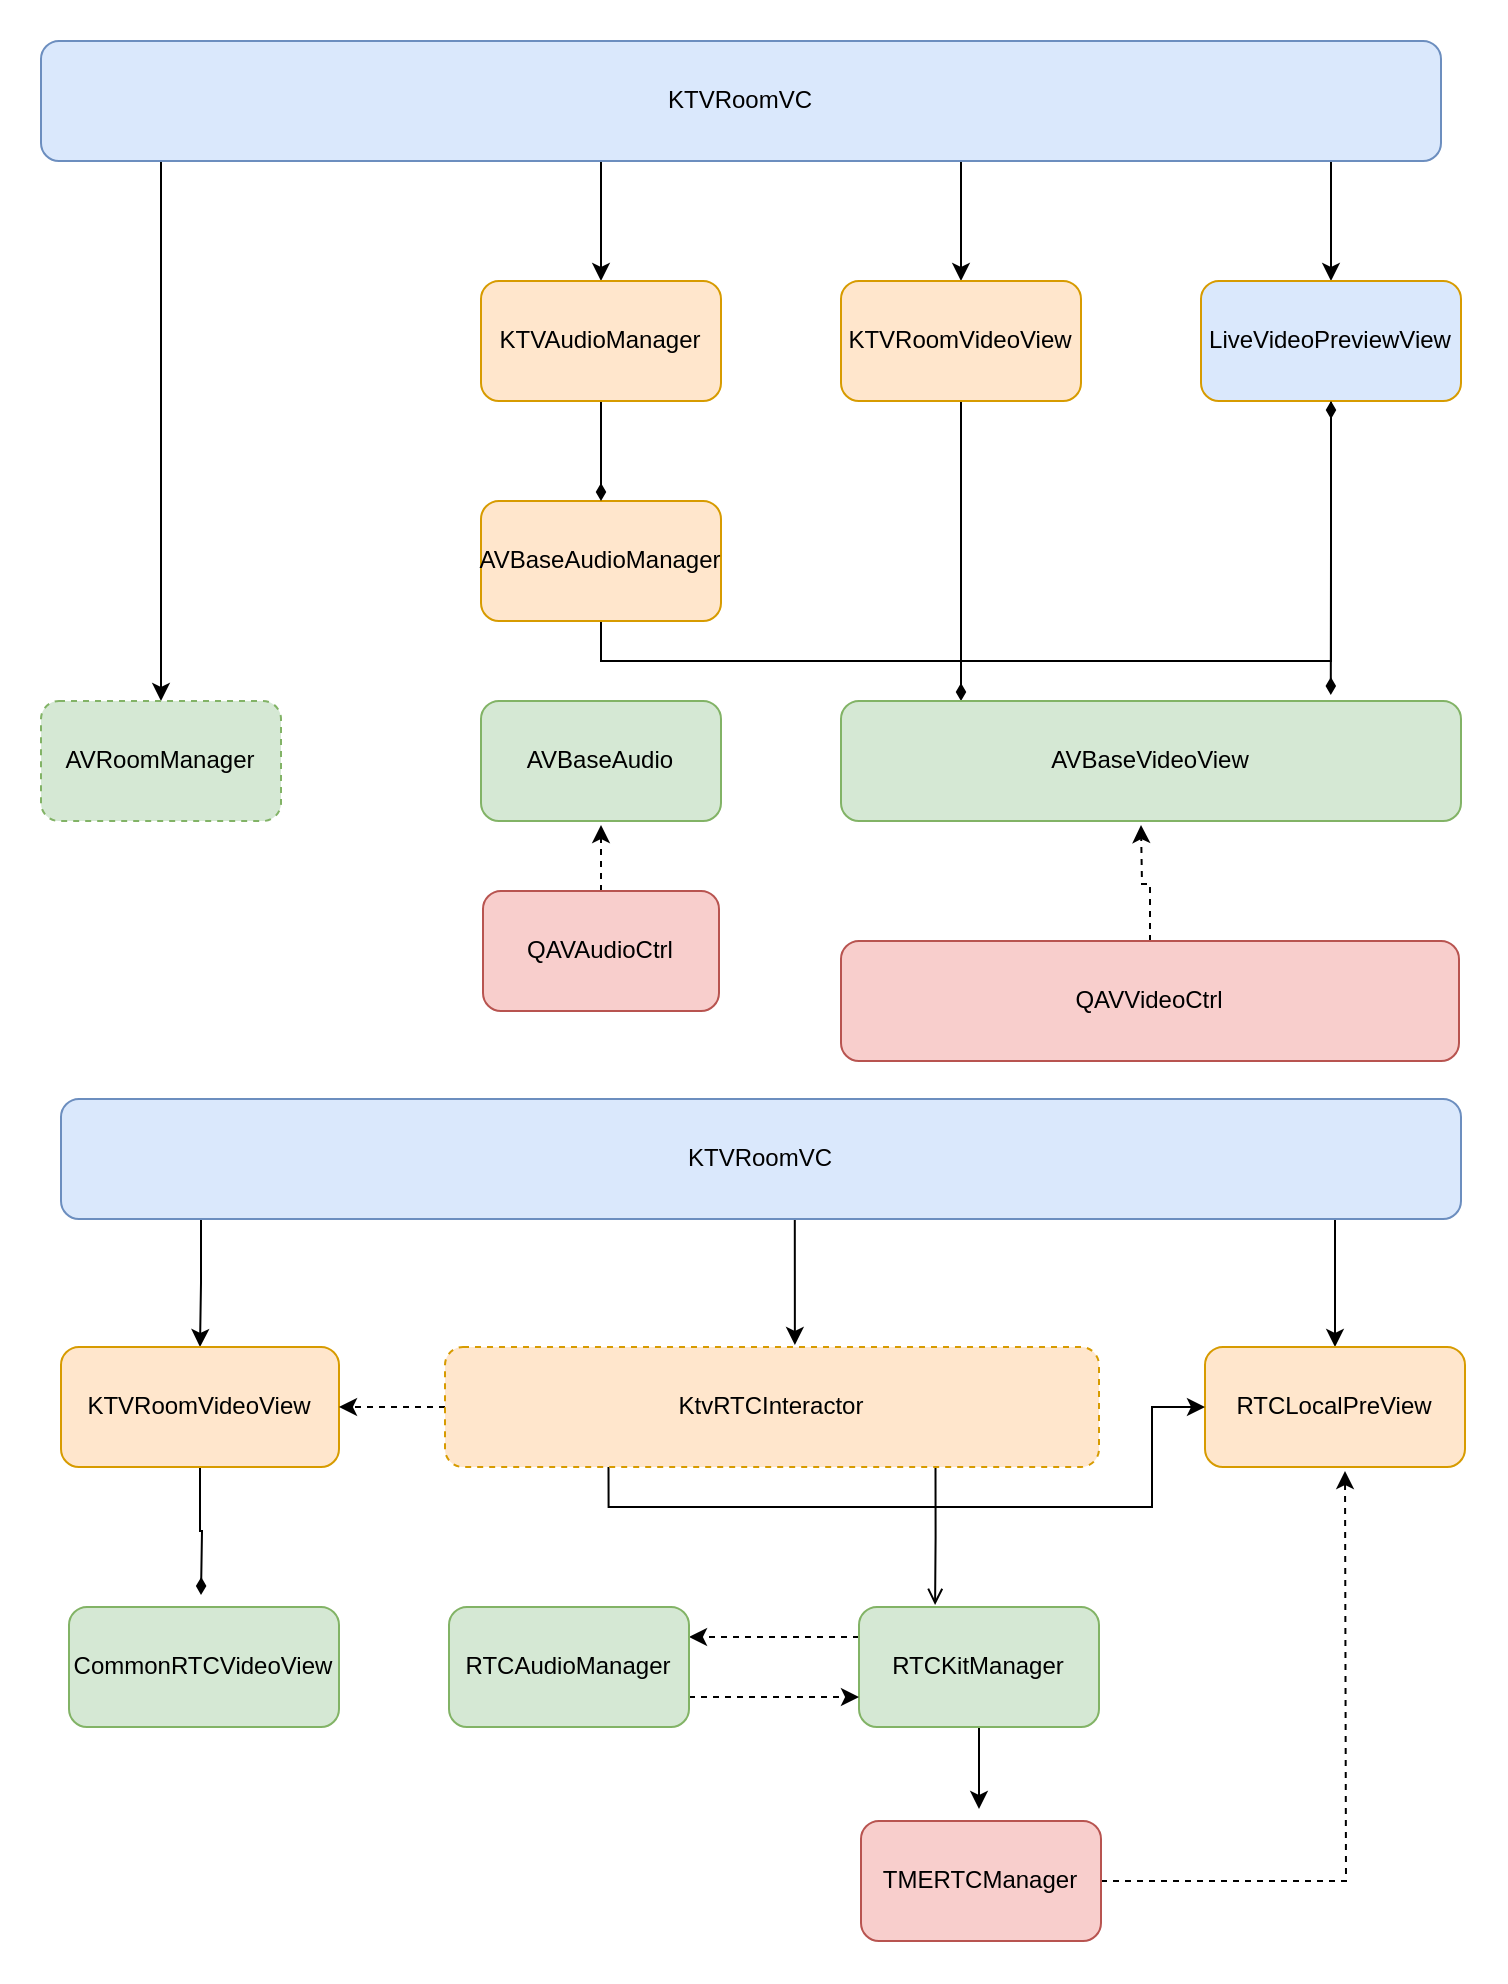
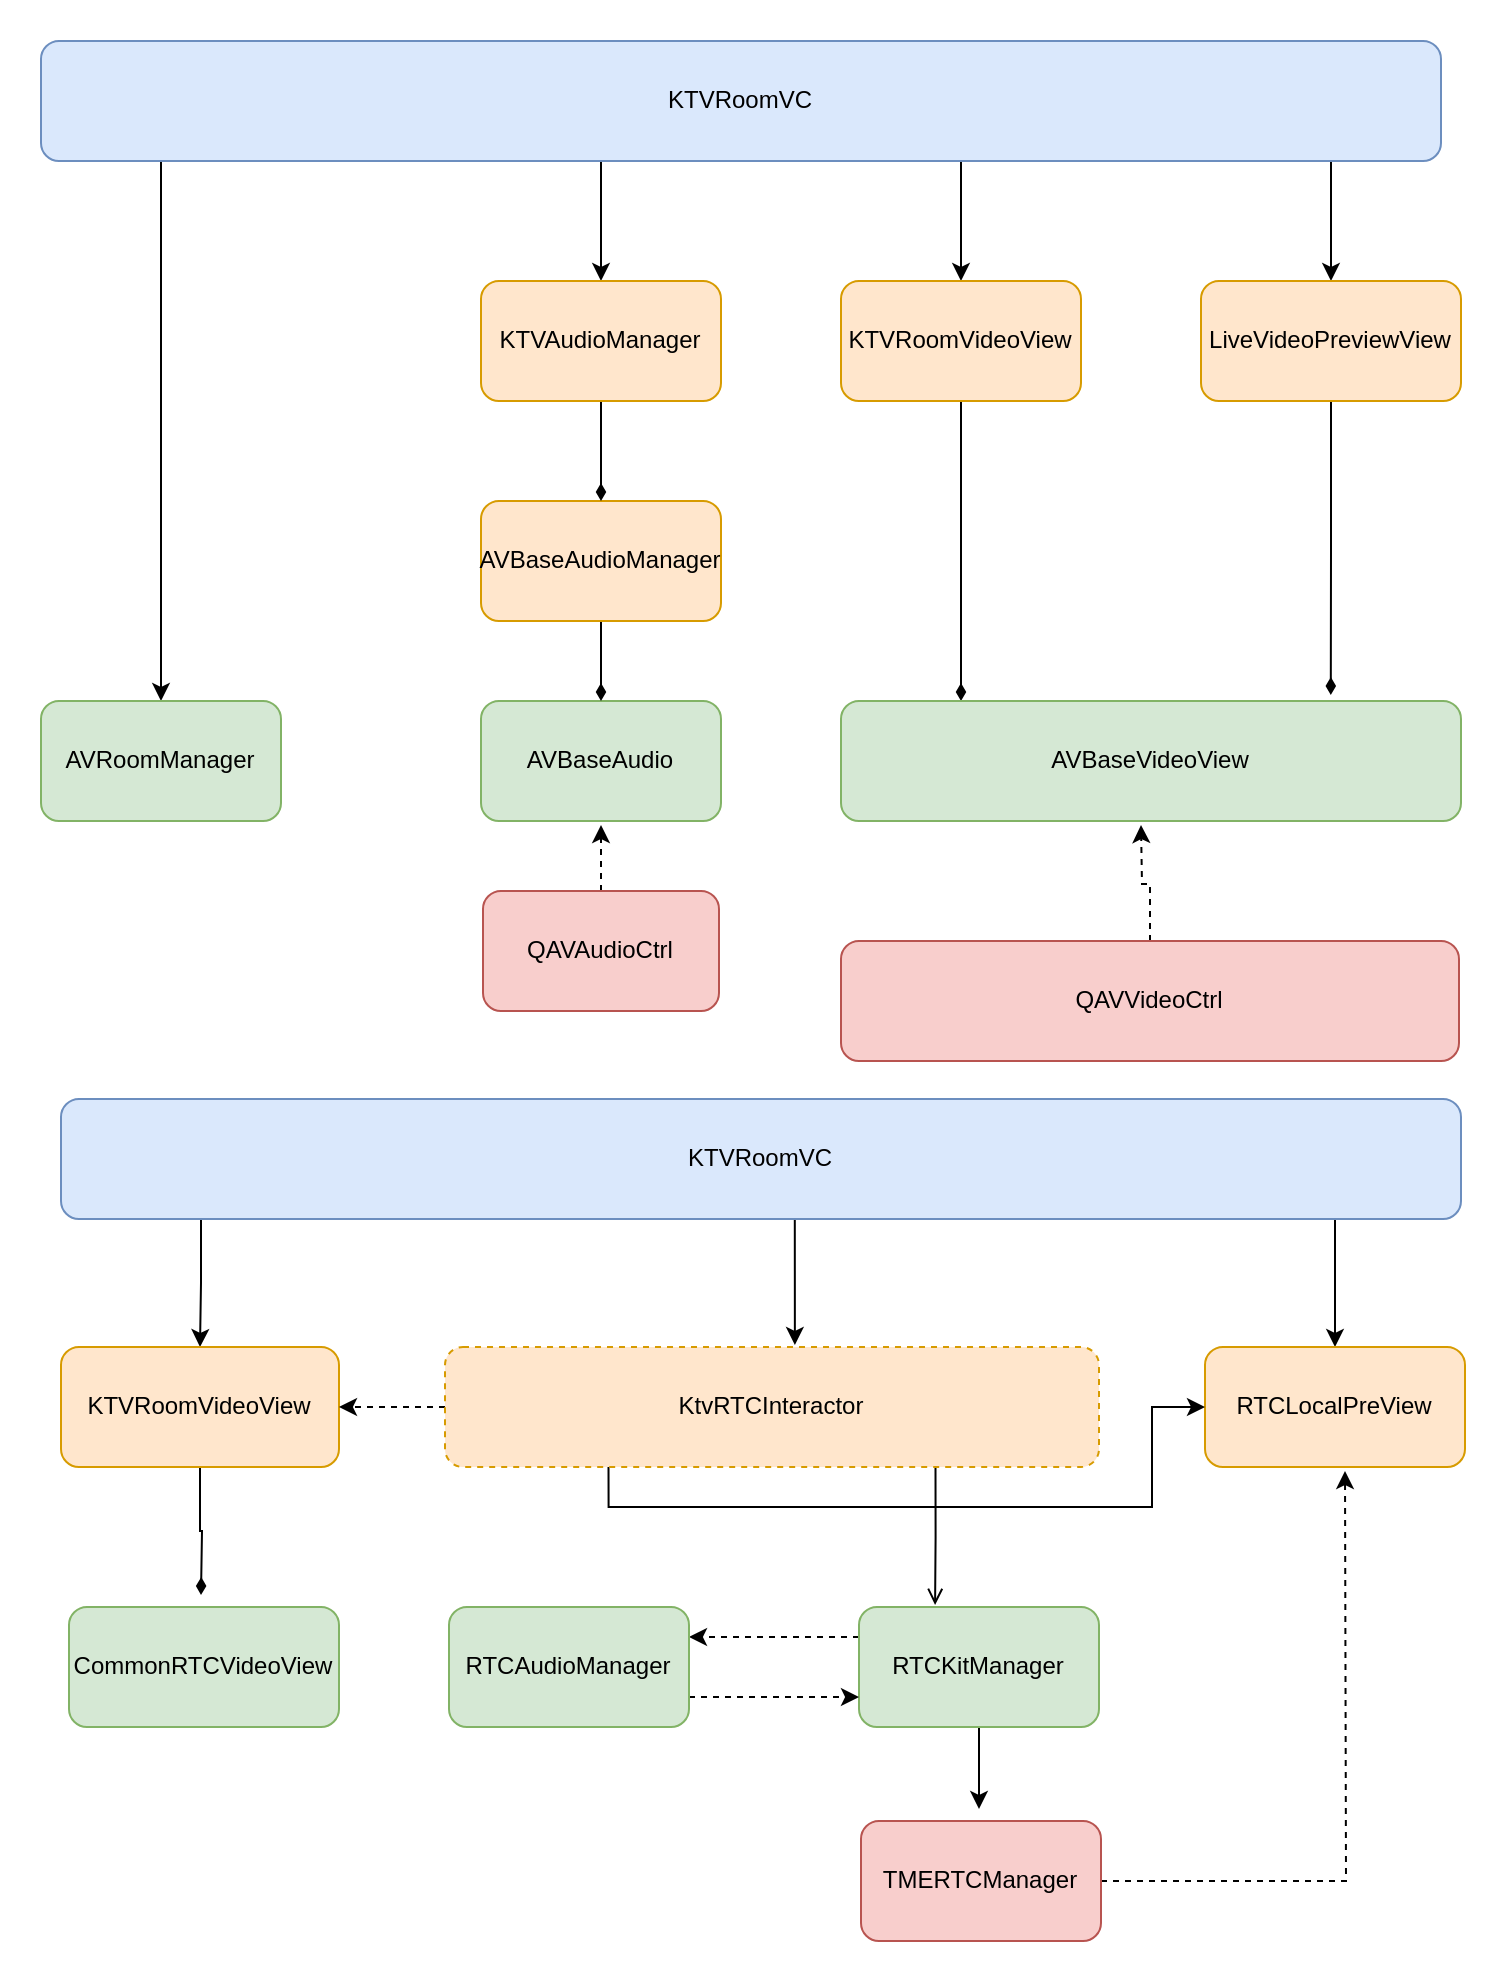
- <mxCell id="8" value="LiveVideoPreviewView" style="rounded=1;whiteSpace=wrap;html=1;fillColor=#dae8fc;strokeColor=#d79b00;" vertex="1" parent="1"><mxGeometry x="600" y="140" width="130" height="60" as="geometry" /></mxCell>
+ <mxCell id="8" value="LiveVideoPreviewView" style="rounded=1;whiteSpace=wrap;html=1;fillColor=#ffe6cc;strokeColor=#d79b00;" vertex="1" parent="1"><mxGeometry x="600" y="140" width="130" height="60" as="geometry" /></mxCell>
- <mxCell id="14" style="edgeStyle=orthogonalEdgeStyle;rounded=0;orthogonalLoop=1;jettySize=auto;html=1;exitX=0.5;exitY=1;exitDx=0;exitDy=0;startArrow=none;startFill=0;endArrow=diamondThin;endFill=1;" edge="1" parent="1" source="15" target="8"><mxGeometry relative="1" as="geometry" /></mxCell>
+ <mxCell id="14" style="edgeStyle=orthogonalEdgeStyle;rounded=0;orthogonalLoop=1;jettySize=auto;html=1;exitX=0.5;exitY=1;exitDx=0;exitDy=0;entryX=0.5;entryY=0;entryDx=0;entryDy=0;startArrow=none;startFill=0;endArrow=diamondThin;endFill=1;" edge="1" parent="1" source="15" target="12"><mxGeometry relative="1" as="geometry" /></mxCell>
- <mxCell id="13" value="AVRoomManager" style="rounded=1;whiteSpace=wrap;html=1;fillColor=#d5e8d4;strokeColor=#82b366;dashed=1;" vertex="1" parent="1"><mxGeometry x="20" y="350" width="120" height="60" as="geometry" /></mxCell>
+ <mxCell id="13" value="AVRoomManager" style="rounded=1;whiteSpace=wrap;html=1;fillColor=#d5e8d4;strokeColor=#82b366;" vertex="1" parent="1"><mxGeometry x="20" y="350" width="120" height="60" as="geometry" /></mxCell>
